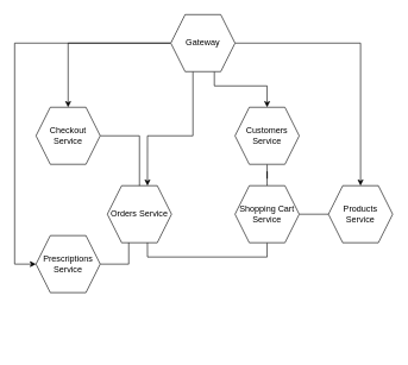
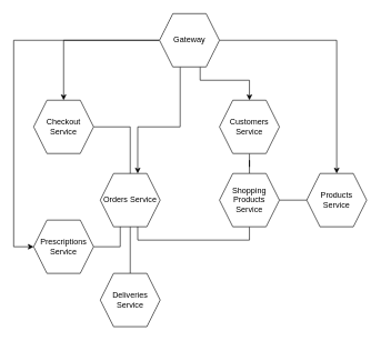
- <mxCell id="13" value="Shopping Cart Service" style="shape=hexagon;perimeter=hexagonPerimeter2;whiteSpace=wrap;html=1;fixedSize=1;" vertex="1" parent="1"><mxGeometry x="329" y="260" width="90" height="80" as="geometry" /></mxCell>
+ <mxCell id="13" value="Shopping Products Service" style="shape=hexagon;perimeter=hexagonPerimeter2;whiteSpace=wrap;html=1;fixedSize=1;" vertex="1" parent="1"><mxGeometry x="329" y="260" width="90" height="80" as="geometry" /></mxCell>
+ <mxCell id="4" style="edgeStyle=orthogonalEdgeStyle;rounded=0;orthogonalLoop=1;jettySize=auto;html=1;entryX=0.5;entryY=0;entryDx=0;entryDy=0;exitX=0.625;exitY=1;exitDx=0;exitDy=0;endArrow=none;endFill=0;" edge="1" parent="1" source="5" target="6"><mxGeometry relative="1" as="geometry"><Array as="points"><mxPoint x="195" y="330" /></Array></mxGeometry></mxCell>
+ <mxCell id="6" value="Deliveries Service" style="shape=hexagon;perimeter=hexagonPerimeter2;whiteSpace=wrap;html=1;fixedSize=1;" vertex="1" parent="1"><mxGeometry x="150" y="410" width="90" height="80" as="geometry" /></mxCell>
